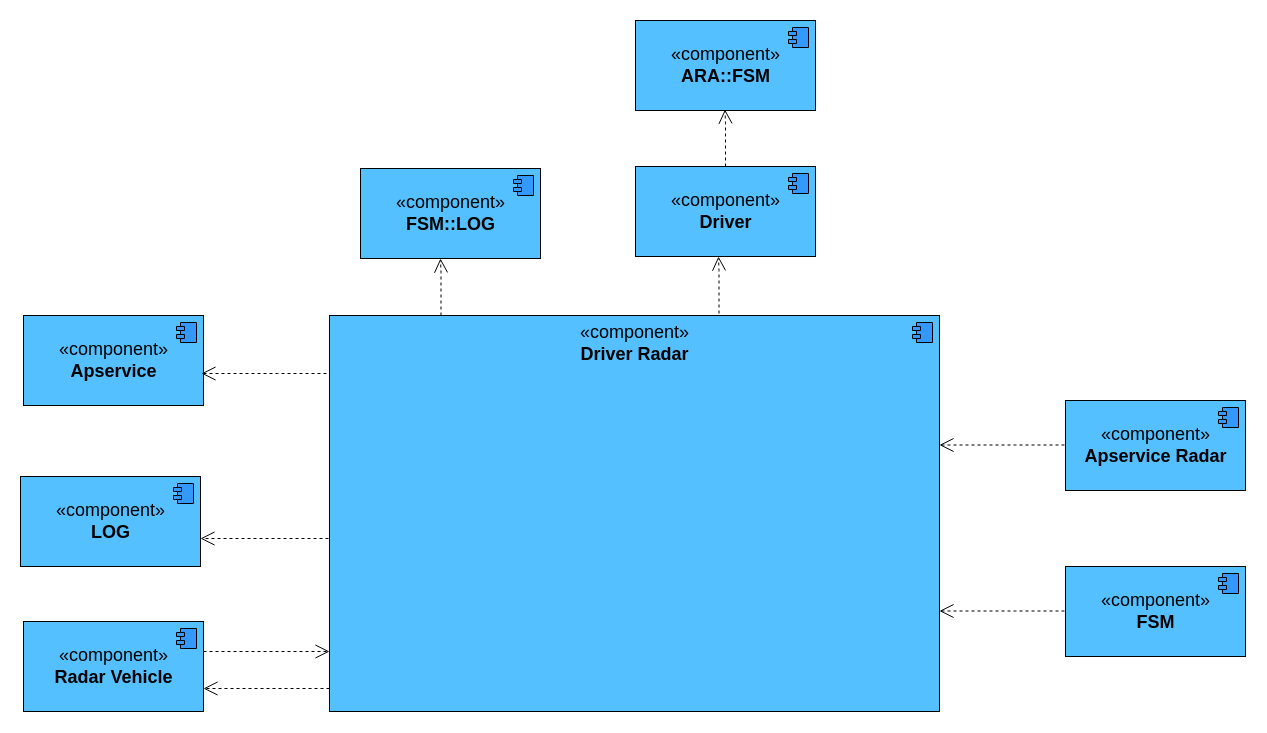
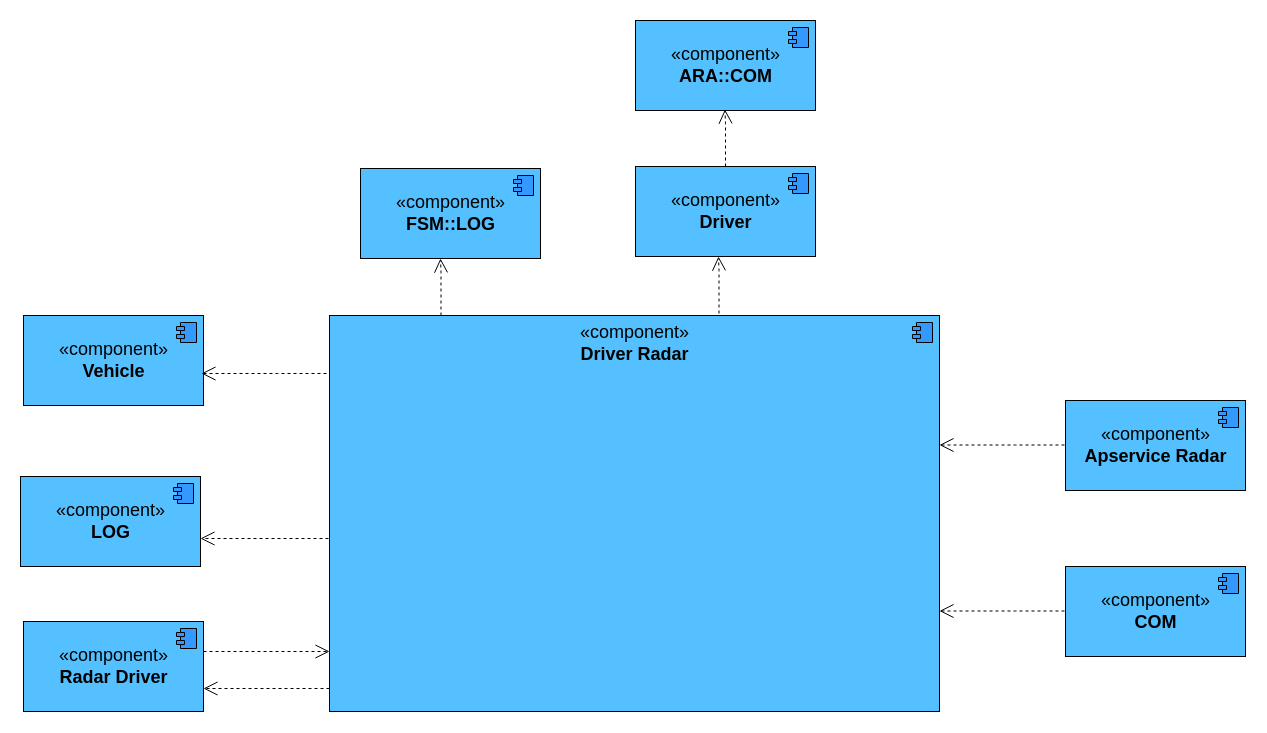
- <mxCell id="16" value="«component»&lt;br&gt;&lt;b&gt;ARA::FSM&lt;/b&gt;" style="html=1;dropTarget=0;fontSize=18;fillColor=#54C0FF;" vertex="1" parent="1"><mxGeometry x="635" y="20" width="180" height="90" as="geometry" /></mxCell>
+ <mxCell id="16" value="«component»&lt;br&gt;&lt;b&gt;ARA::COM&lt;/b&gt;" style="html=1;dropTarget=0;fontSize=18;fillColor=#54C0FF;" vertex="1" parent="1"><mxGeometry x="635" y="20" width="180" height="90" as="geometry" /></mxCell>
- <mxCell id="10" value="«component»&lt;br&gt;&lt;b&gt;Apservice&lt;/b&gt;" style="html=1;dropTarget=0;fontSize=18;fillColor=#54C0FF;" vertex="1" parent="1"><mxGeometry x="23" y="315" width="180" height="90" as="geometry" /></mxCell>
+ <mxCell id="10" value="«component»&lt;br&gt;&lt;b&gt;Vehicle&lt;/b&gt;" style="html=1;dropTarget=0;fontSize=18;fillColor=#54C0FF;" vertex="1" parent="1"><mxGeometry x="23" y="315" width="180" height="90" as="geometry" /></mxCell>
- <mxCell id="8" value="«component»&lt;br&gt;&lt;b&gt;FSM&lt;/b&gt;" style="html=1;dropTarget=0;fontSize=18;fillColor=#54C0FF;" vertex="1" parent="1"><mxGeometry x="1065" y="566" width="180" height="90" as="geometry" /></mxCell>
+ <mxCell id="8" value="«component»&lt;br&gt;&lt;b&gt;COM&lt;/b&gt;" style="html=1;dropTarget=0;fontSize=18;fillColor=#54C0FF;" vertex="1" parent="1"><mxGeometry x="1065" y="566" width="180" height="90" as="geometry" /></mxCell>
- <mxCell id="25" value="«component»&lt;br&gt;&lt;b&gt;Radar Vehicle&lt;/b&gt;" style="html=1;dropTarget=0;fontSize=18;fillColor=#54C0FF;" vertex="1" parent="1"><mxGeometry x="23" y="621" width="180" height="90" as="geometry" /></mxCell>
+ <mxCell id="25" value="«component»&lt;br&gt;&lt;b&gt;Radar Driver&lt;/b&gt;" style="html=1;dropTarget=0;fontSize=18;fillColor=#54C0FF;" vertex="1" parent="1"><mxGeometry x="23" y="621" width="180" height="90" as="geometry" /></mxCell>
